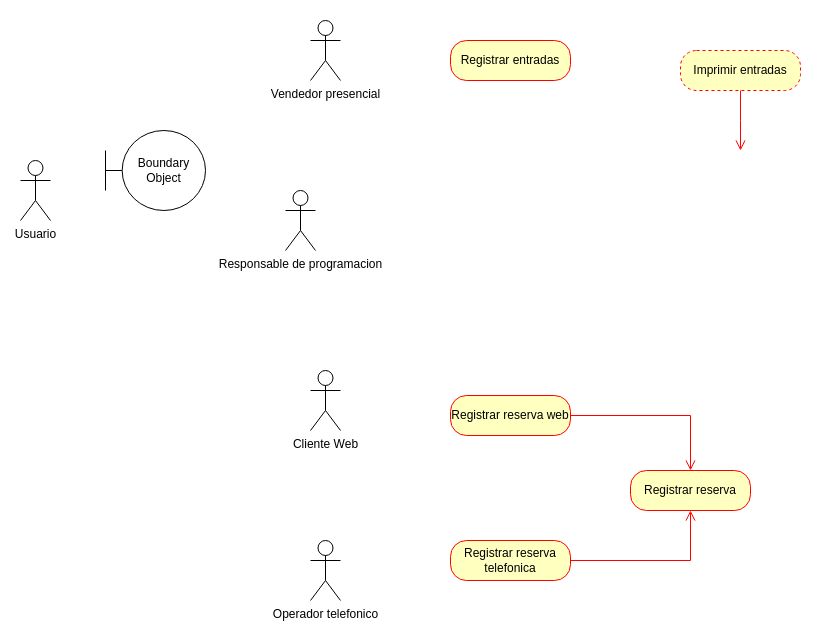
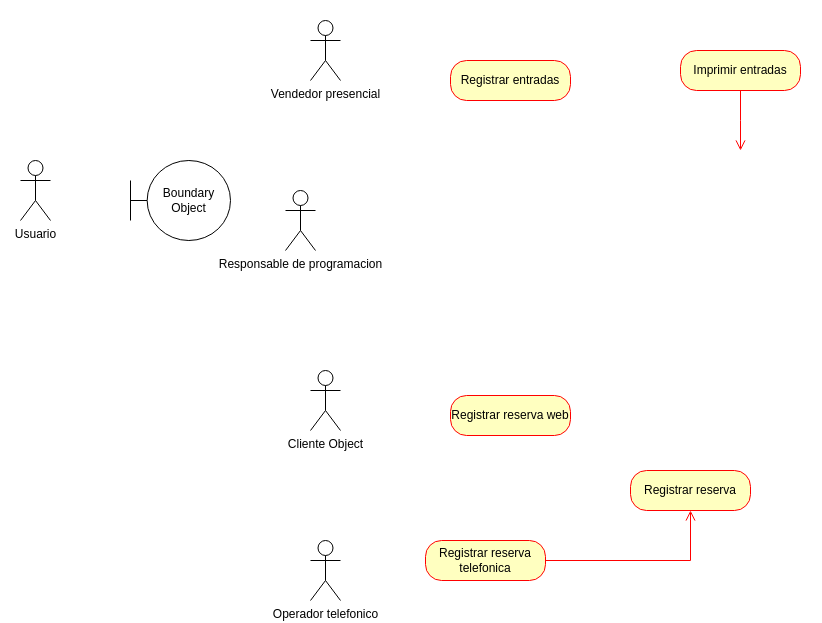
- <mxCell id="13" value="Registrar entradas" style="rounded=1;whiteSpace=wrap;html=1;arcSize=40;fontColor=#000000;fillColor=#ffffc0;strokeColor=#ff0000;" vertex="1" parent="1"><mxGeometry x="450" y="40" width="120" height="40" as="geometry" /></mxCell>
+ <mxCell id="13" value="Registrar entradas" style="rounded=1;whiteSpace=wrap;html=1;arcSize=40;fontColor=#000000;fillColor=#ffffc0;strokeColor=#ff0000;" vertex="1" parent="1"><mxGeometry x="450" y="60" width="120" height="40" as="geometry" /></mxCell>
- <mxCell id="14" value="Imprimir entradas" style="rounded=1;whiteSpace=wrap;html=1;arcSize=40;fontColor=#000000;fillColor=#ffffc0;strokeColor=#ff0000;dashed=1;" vertex="1" parent="1"><mxGeometry x="680" y="50" width="120" height="40" as="geometry" /></mxCell>
+ <mxCell id="14" value="Imprimir entradas" style="rounded=1;whiteSpace=wrap;html=1;arcSize=40;fontColor=#000000;fillColor=#ffffc0;strokeColor=#ff0000;" vertex="1" parent="1"><mxGeometry x="680" y="50" width="120" height="40" as="geometry" /></mxCell>
- <mxCell id="3" value="Boundary Object" style="shape=umlBoundary;whiteSpace=wrap;html=1;" vertex="1" parent="1"><mxGeometry x="105" y="130" width="100" height="80" as="geometry" /></mxCell>
+ <mxCell id="3" value="Boundary Object" style="shape=umlBoundary;whiteSpace=wrap;html=1;" vertex="1" parent="1"><mxGeometry x="130" y="160" width="100" height="80" as="geometry" /></mxCell>
- <mxCell id="6" value="" style="edgeStyle=orthogonalEdgeStyle;html=1;verticalAlign=bottom;endArrow=open;endSize=8;strokeColor=#ff0000;rounded=0;entryX=0.5;entryY=0;entryDx=0;entryDy=0;" edge="1" source="5" parent="1" target="10"><mxGeometry relative="1" as="geometry"><mxPoint x="510" y="470" as="targetPoint" /></mxGeometry></mxCell>
- <mxCell id="4" value="Cliente Web" style="shape=umlActor;verticalLabelPosition=bottom;verticalAlign=top;html=1;" vertex="1" parent="1"><mxGeometry x="310" y="370" width="30" height="60" as="geometry" /></mxCell>
+ <mxCell id="4" value="Cliente Object" style="shape=umlActor;verticalLabelPosition=bottom;verticalAlign=top;html=1;" vertex="1" parent="1"><mxGeometry x="310" y="370" width="30" height="60" as="geometry" /></mxCell>
- <mxCell id="8" value="Registrar reserva telefonica" style="rounded=1;whiteSpace=wrap;html=1;arcSize=40;fontColor=#000000;fillColor=#ffffc0;strokeColor=#ff0000;" vertex="1" parent="1"><mxGeometry x="450" y="540" width="120" height="40" as="geometry" /></mxCell>
+ <mxCell id="8" value="Registrar reserva telefonica" style="rounded=1;whiteSpace=wrap;html=1;arcSize=40;fontColor=#000000;fillColor=#ffffc0;strokeColor=#ff0000;" vertex="1" parent="1"><mxGeometry x="425" y="540" width="120" height="40" as="geometry" /></mxCell>
